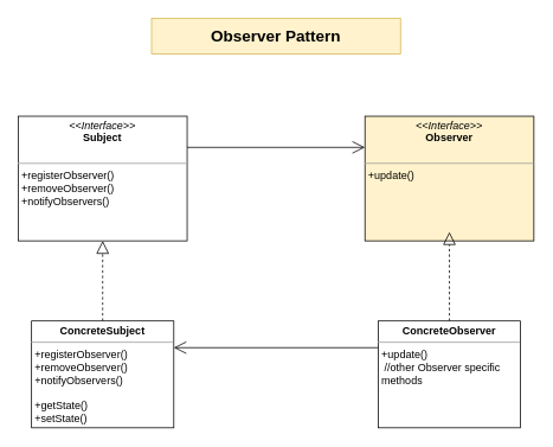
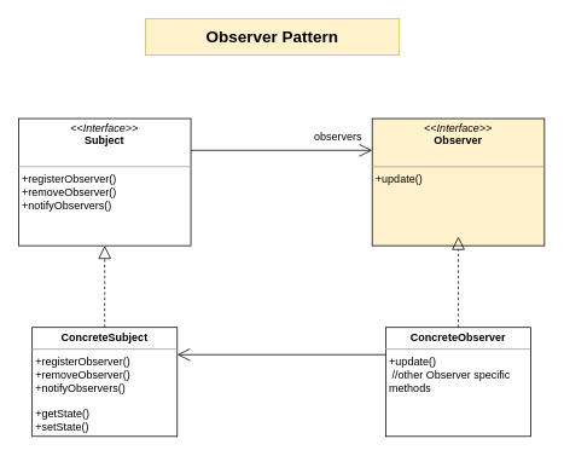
- <mxCell id="3" value="Observer Pattern" style="text;html=1;strokeColor=#d6b656;fillColor=#fff2cc;align=center;verticalAlign=middle;whiteSpace=wrap;rounded=0;fontSize=18;fontStyle=1" vertex="1" parent="1"><mxGeometry x="170" y="20" width="280" height="40" as="geometry" /></mxCell>
+ <mxCell id="3" value="Observer Pattern" style="text;html=1;strokeColor=#d6b656;fillColor=#fff2cc;align=center;verticalAlign=middle;whiteSpace=wrap;rounded=0;fontSize=18;fontStyle=1" vertex="1" parent="1"><mxGeometry x="160" y="20" width="280" height="40" as="geometry" /></mxCell>
+ <mxCell id="6" value="observers" style="text;html=1;align=center;verticalAlign=middle;resizable=0;points=[];autosize=1;strokeColor=none;" vertex="1" parent="1"><mxGeometry x="337" y="140" width="70" height="20" as="geometry" /></mxCell>
